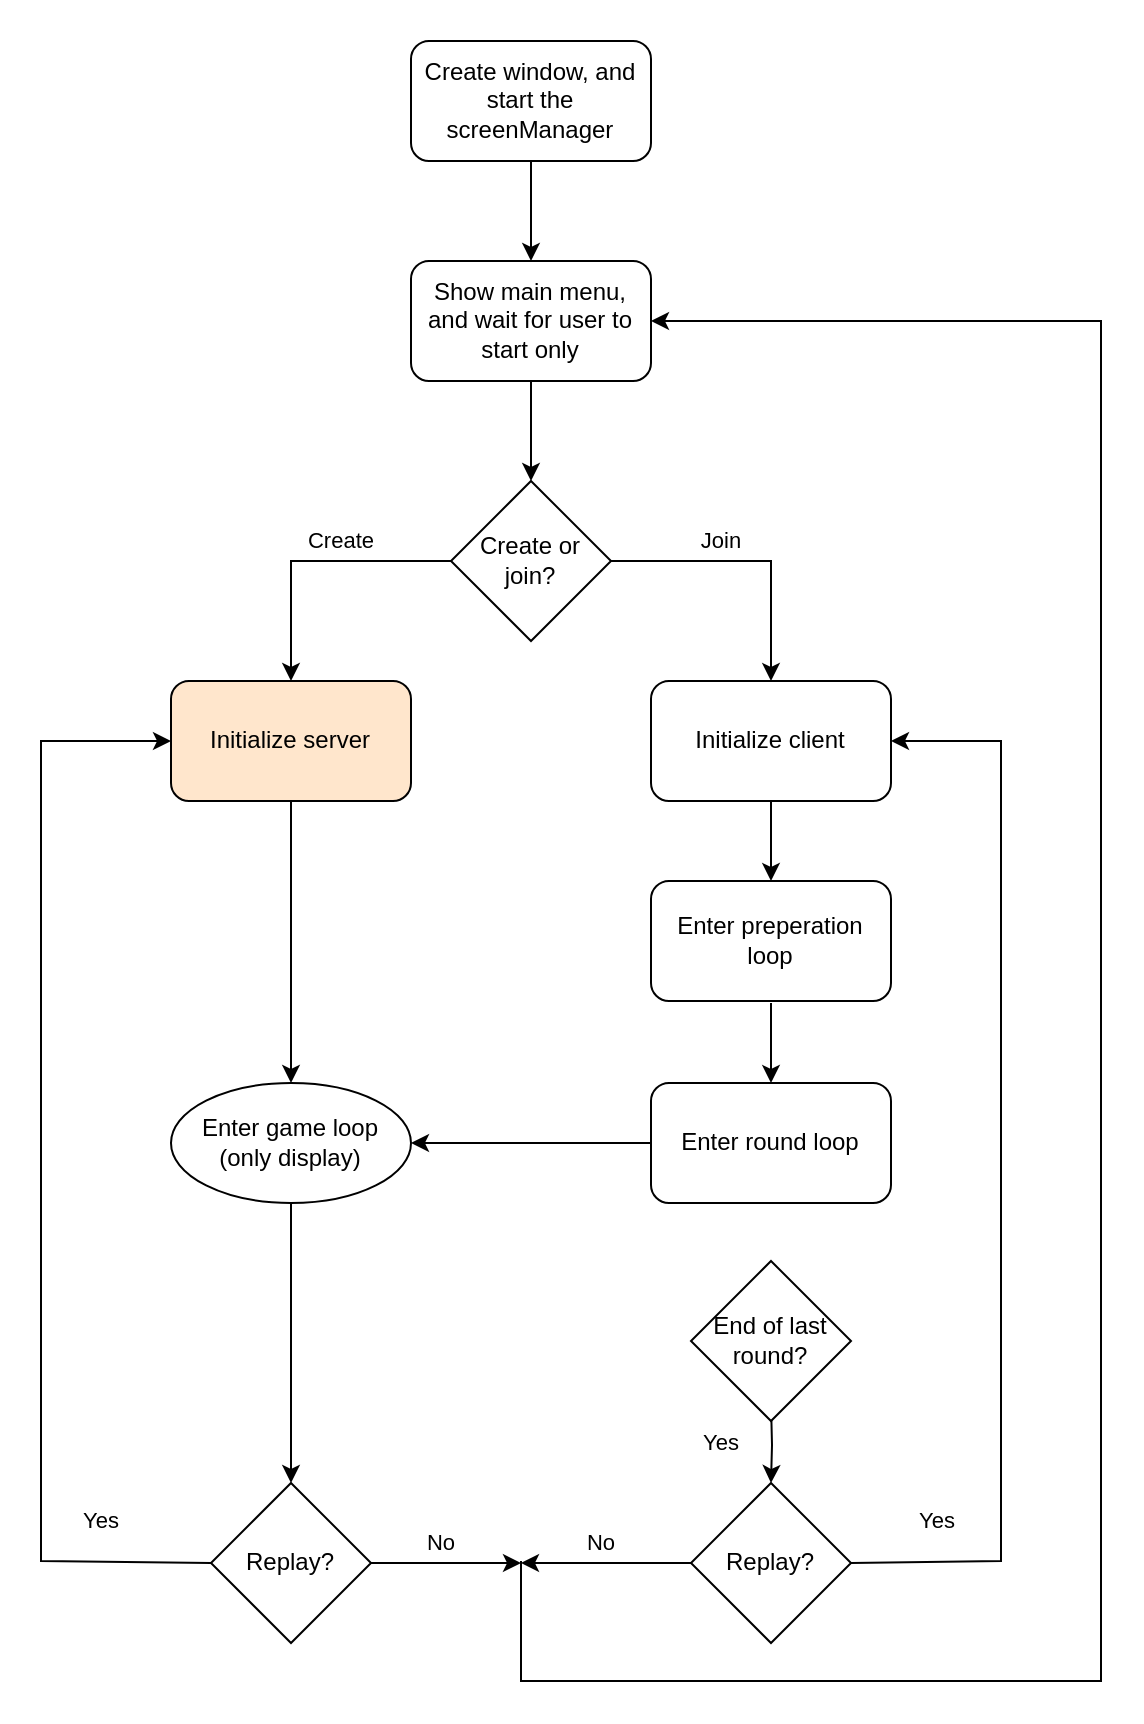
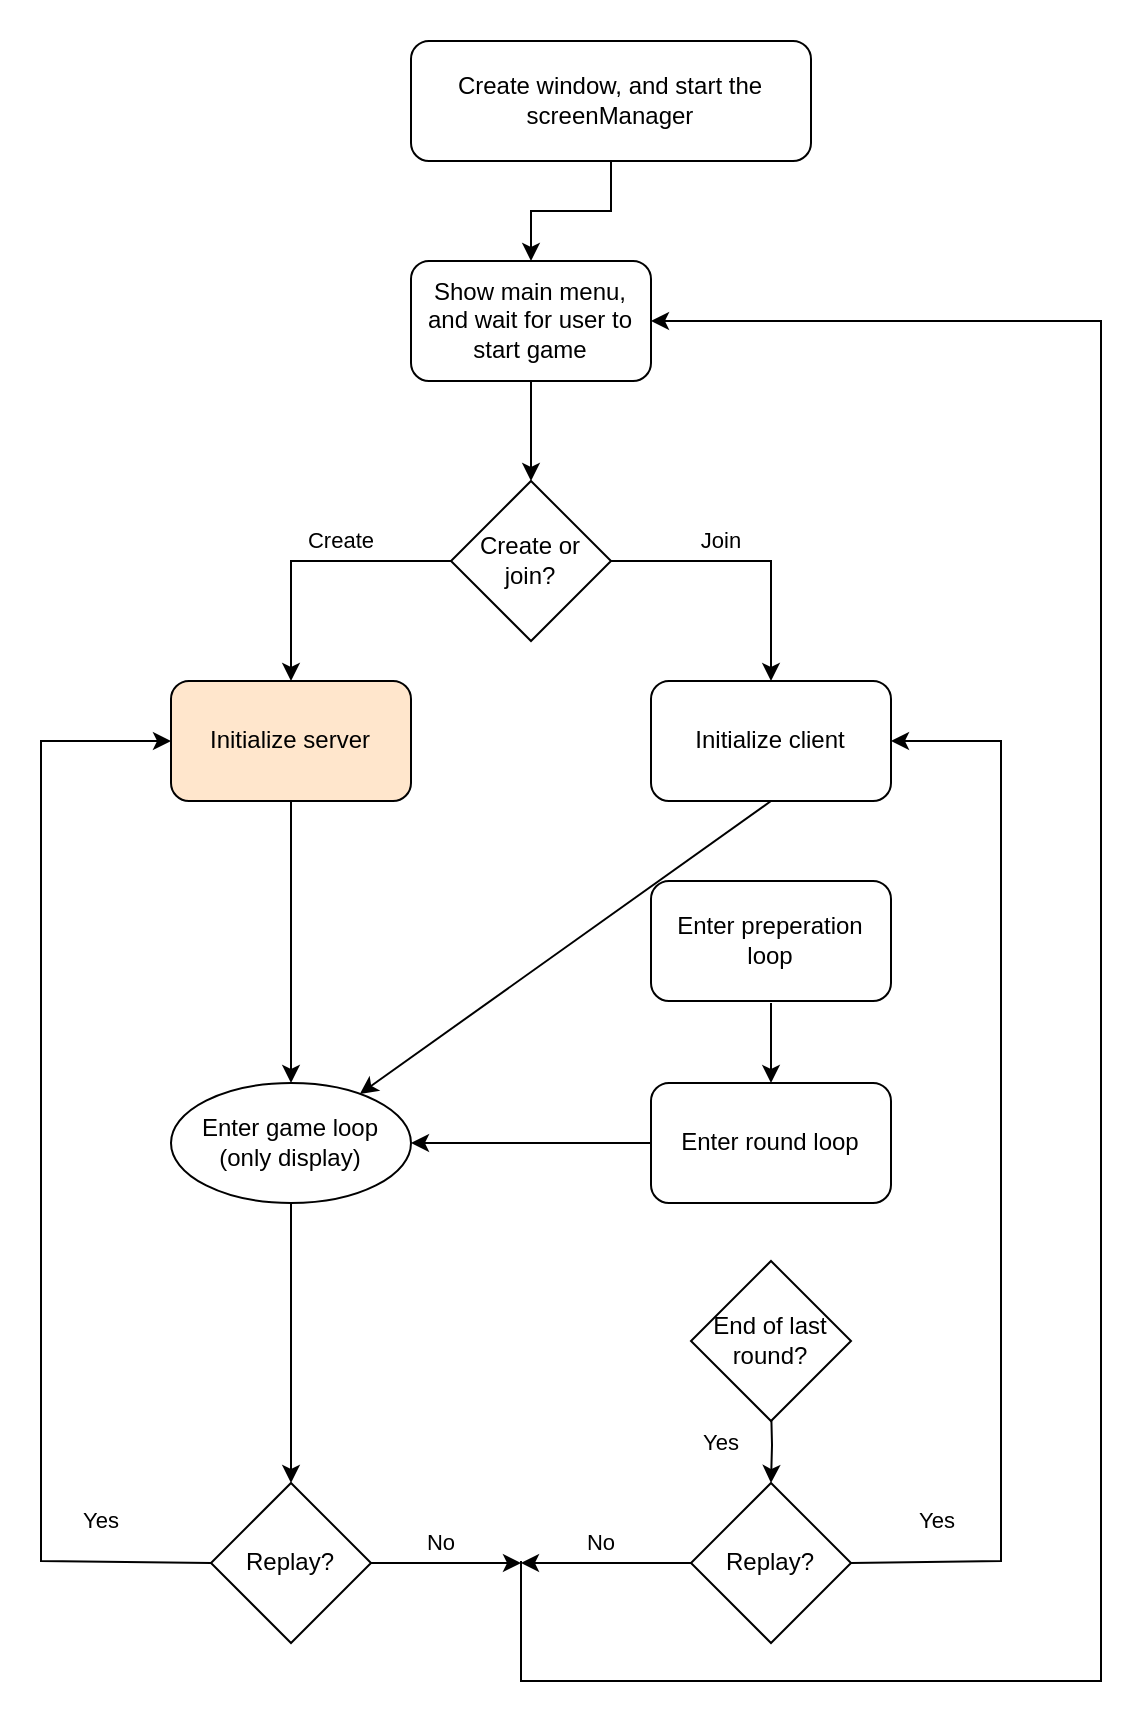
- <mxCell id="5" value="&lt;span style=&quot;&quot;&gt;Create window, and start the screenManager&lt;/span&gt;" style="rounded=1;whiteSpace=wrap;html=1;" vertex="1" parent="1"><mxGeometry x="205" y="20" width="120" height="60" as="geometry" /></mxCell>
+ <mxCell id="5" value="&lt;span style=&quot;&quot;&gt;Create window, and start the screenManager&lt;/span&gt;" style="rounded=1;whiteSpace=wrap;html=1;" vertex="1" parent="1"><mxGeometry x="205" y="20" width="200" height="60" as="geometry" /></mxCell>
- <mxCell id="3" value="&lt;span style=&quot;&quot;&gt;Show main menu, and wait for user to start only&lt;/span&gt;" style="rounded=1;whiteSpace=wrap;html=1;" vertex="1" parent="1"><mxGeometry x="205" y="130" width="120" height="60" as="geometry" /></mxCell>
+ <mxCell id="3" value="&lt;span style=&quot;&quot;&gt;Show main menu, and wait for user to start game&lt;/span&gt;" style="rounded=1;whiteSpace=wrap;html=1;" vertex="1" parent="1"><mxGeometry x="205" y="130" width="120" height="60" as="geometry" /></mxCell>
- <mxCell id="20" value="" style="endArrow=classic;html=1;rounded=0;exitX=0.5;exitY=1;exitDx=0;exitDy=0;" edge="1" parent="1" source="8" target="13"><mxGeometry width="50" height="50" relative="1" as="geometry"><mxPoint x="270" y="590" as="sourcePoint" /><mxPoint x="320" y="540" as="targetPoint" /></mxGeometry></mxCell>
+ <mxCell id="20" value="" style="endArrow=classic;html=1;rounded=0;exitX=0.5;exitY=1;exitDx=0;exitDy=0;" edge="1" parent="1" source="8" target="12"><mxGeometry width="50" height="50" relative="1" as="geometry"><mxPoint x="270" y="590" as="sourcePoint" /><mxPoint x="320" y="540" as="targetPoint" /></mxGeometry></mxCell>
